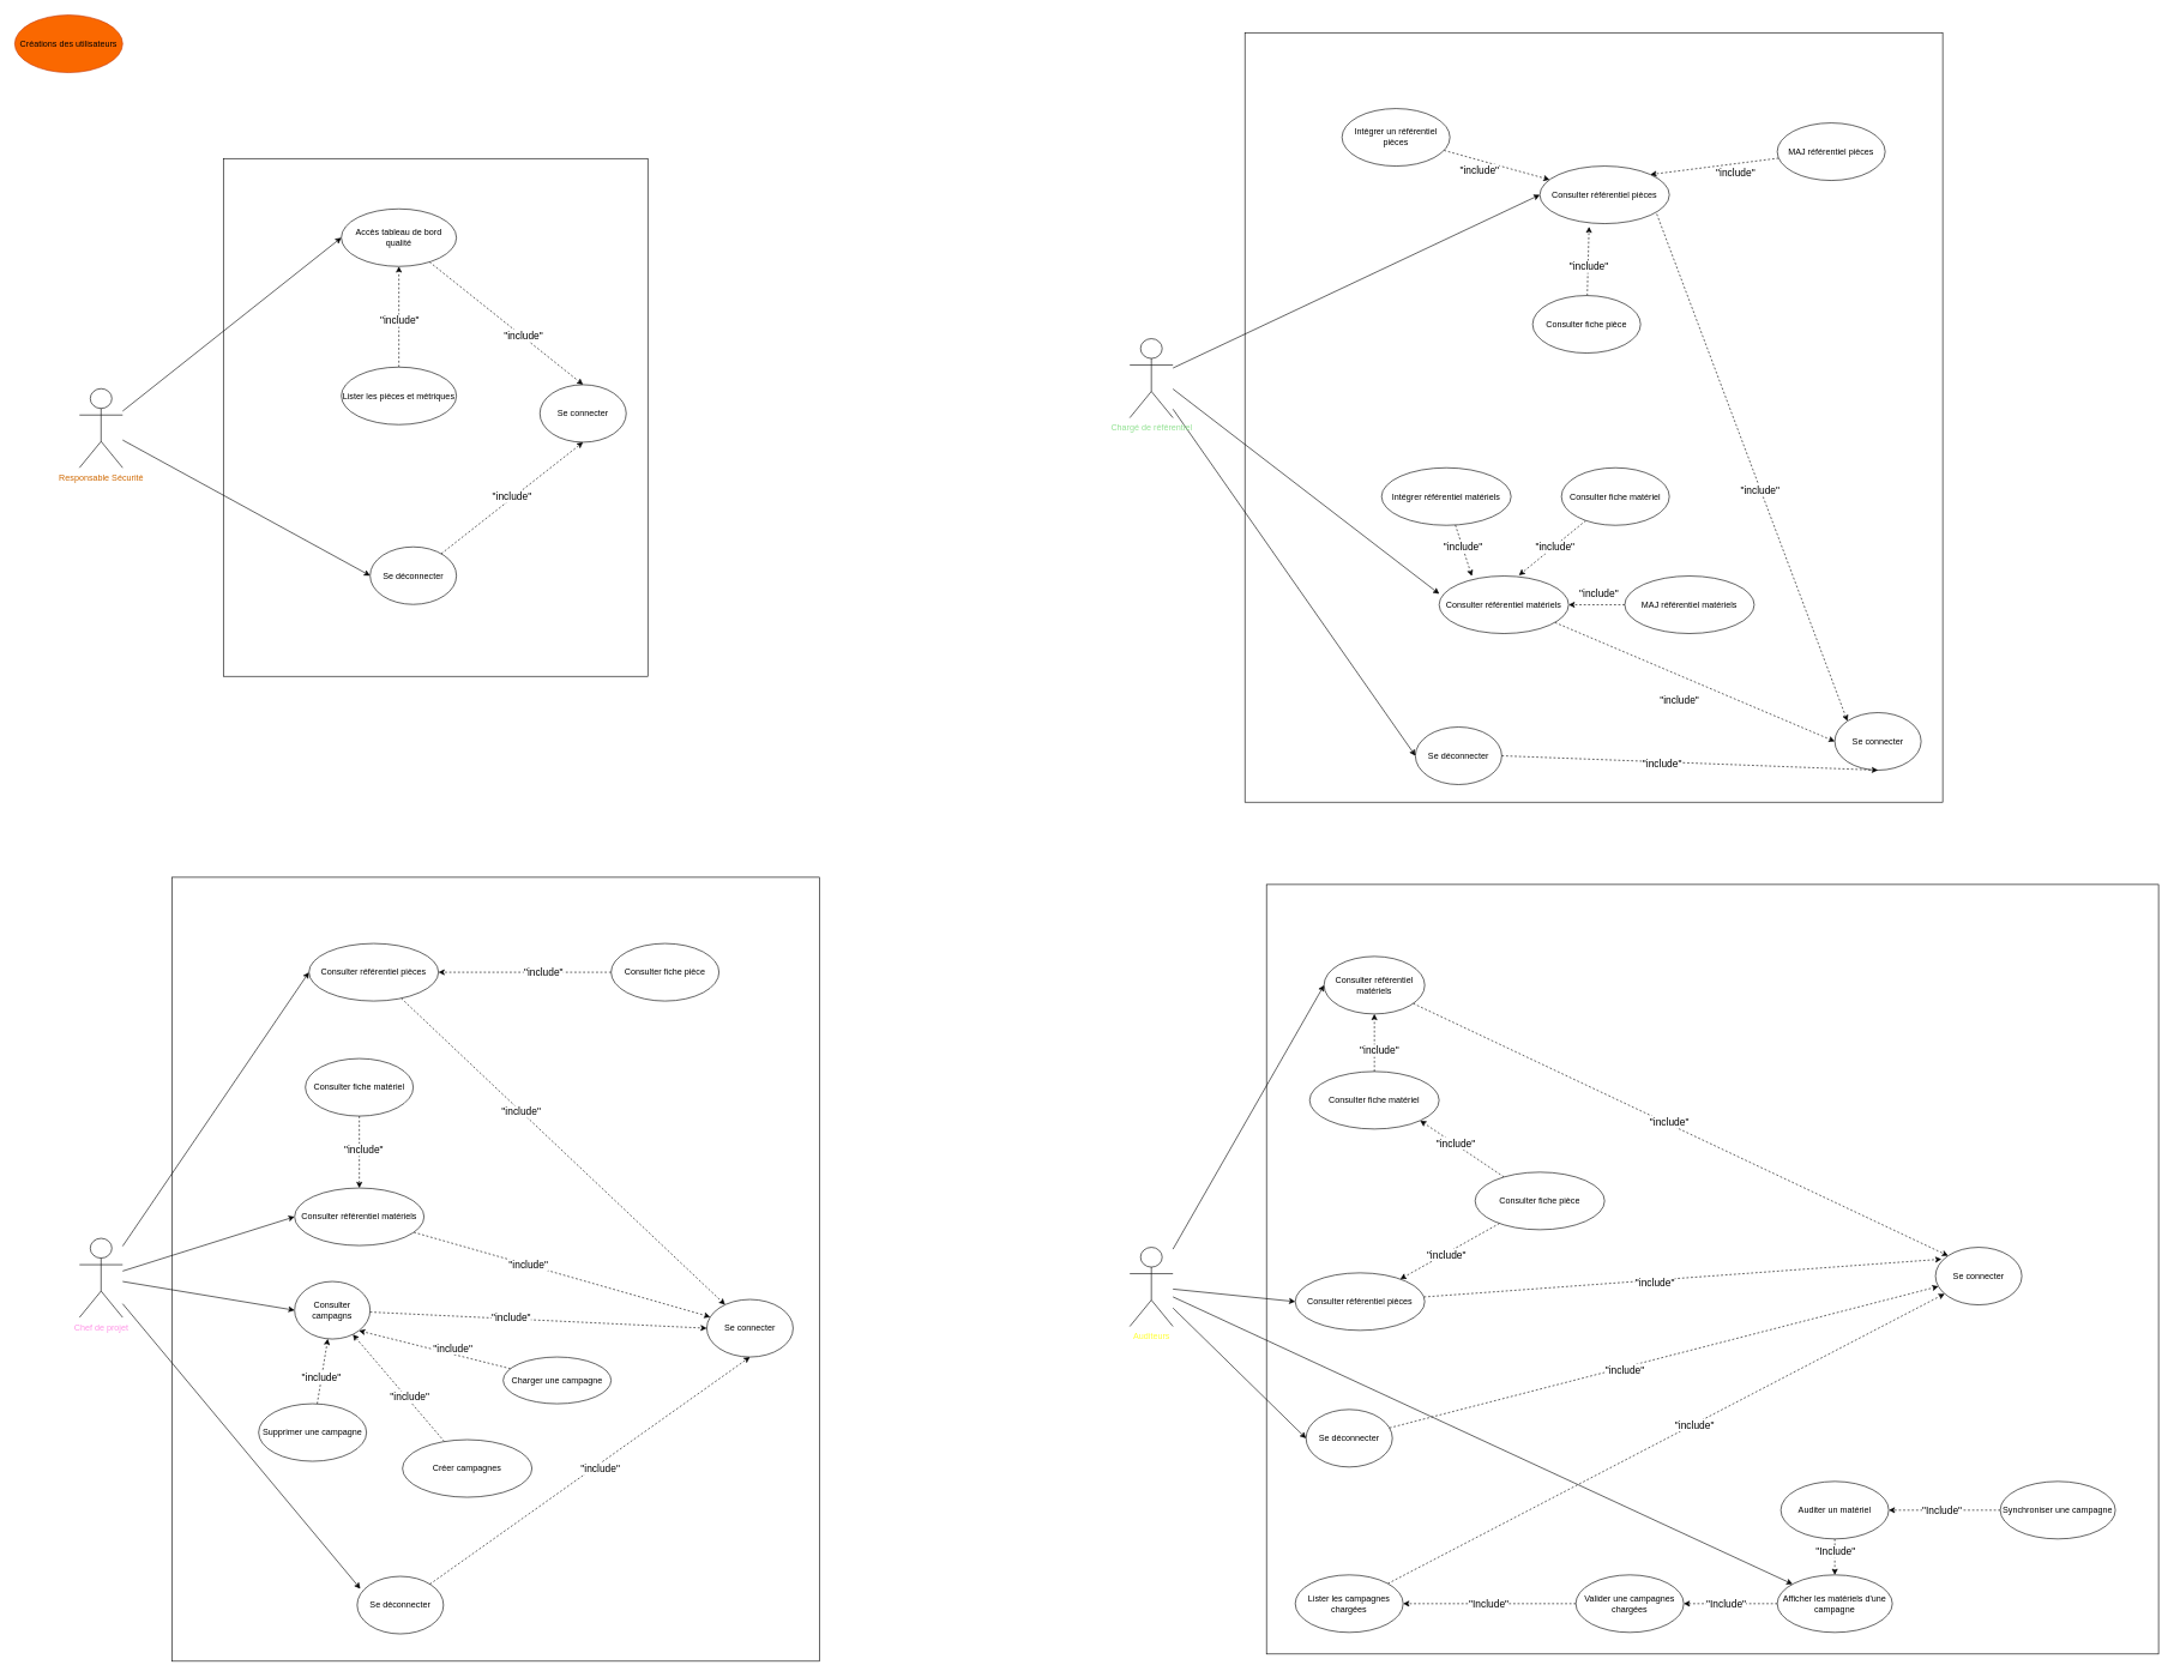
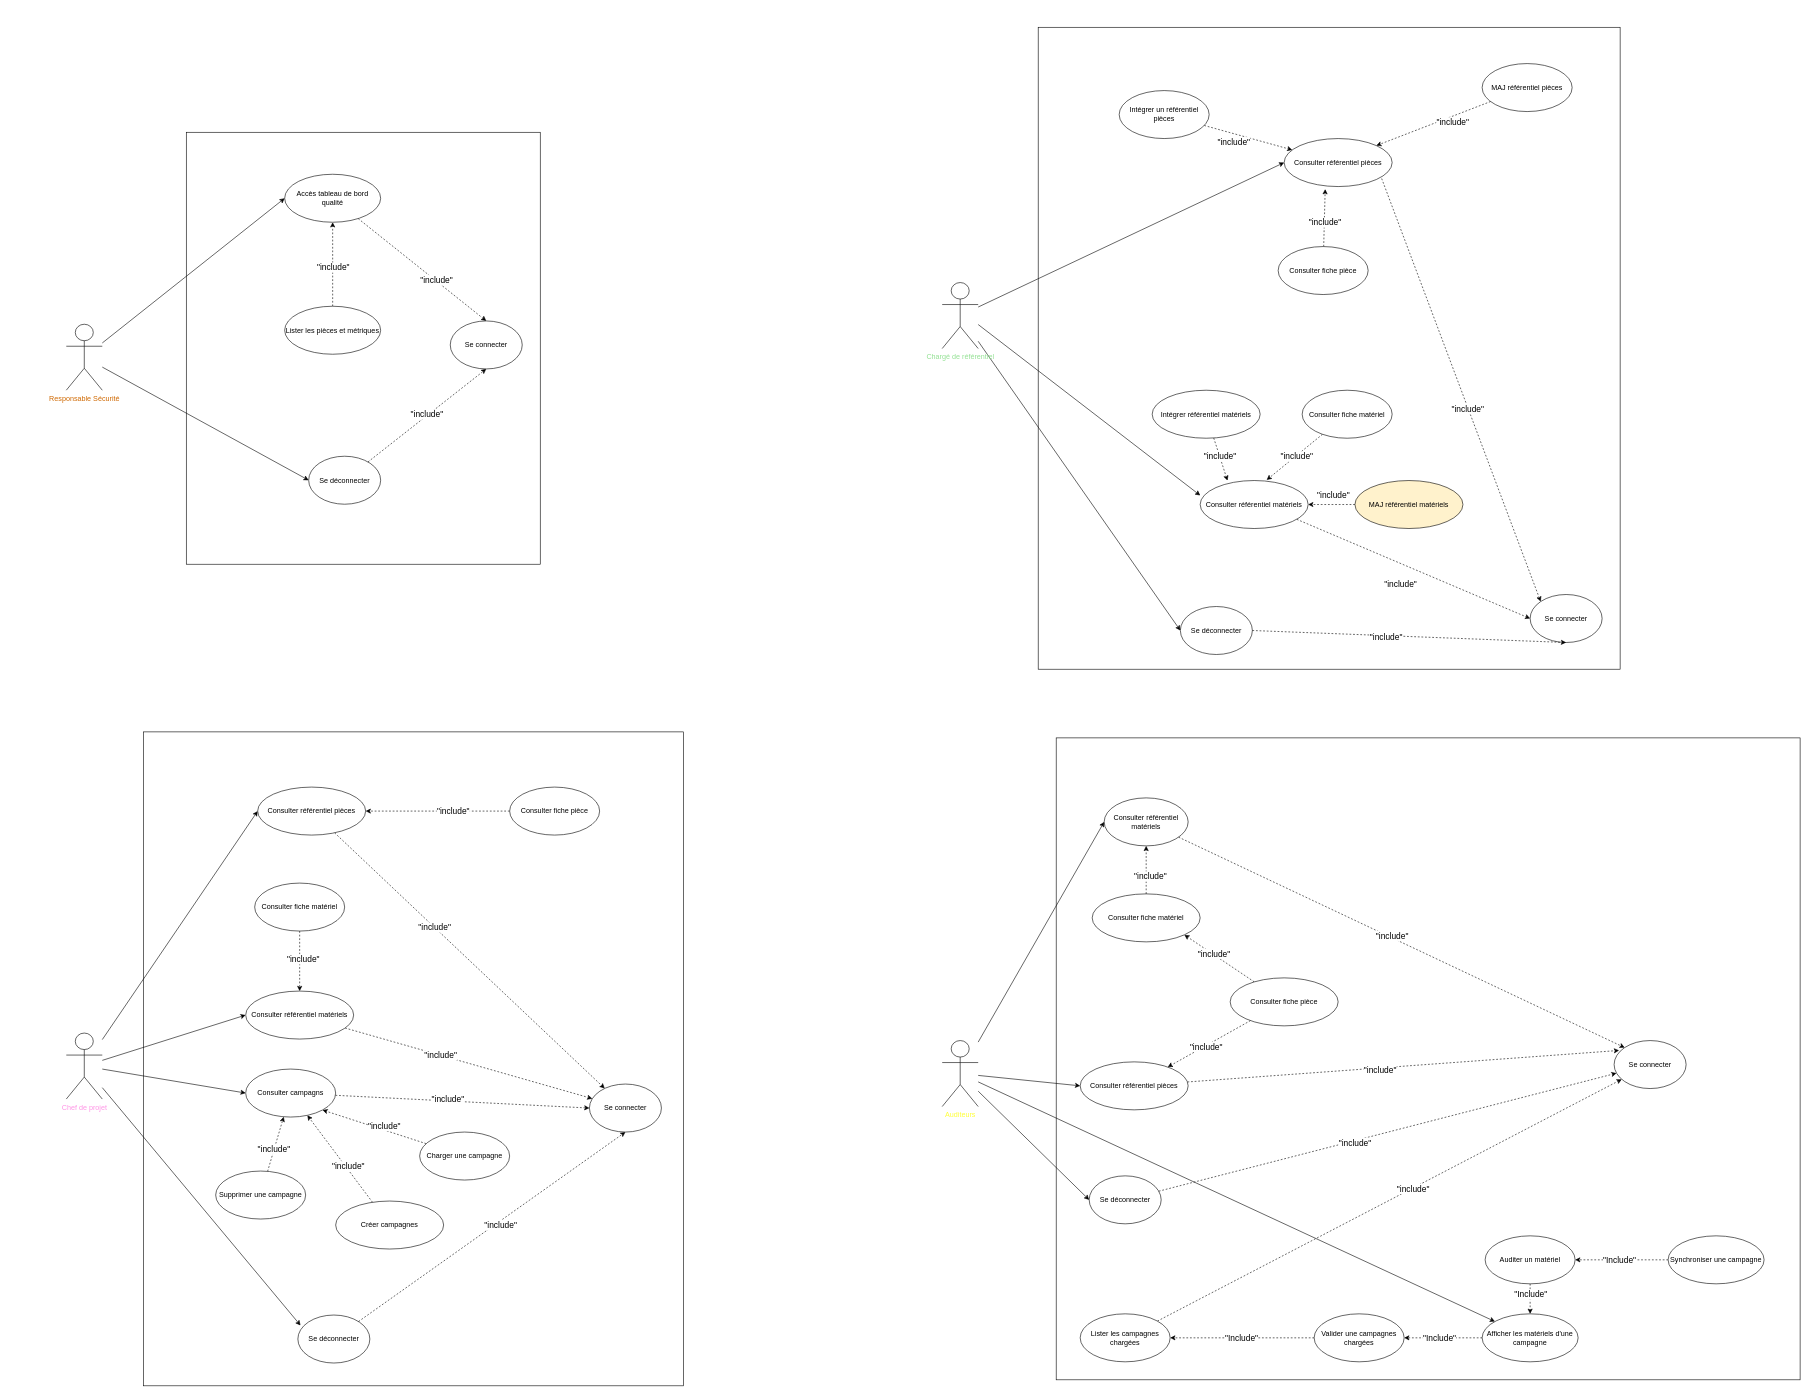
- <mxCell id="15" value="Créations des utilisateurs" style="ellipse;whiteSpace=wrap;html=1;fillColor=#fa6800;fontColor=#000000;strokeColor=#C73500;" parent="1" vertex="1"><mxGeometry x="20" y="20" width="150" height="80" as="geometry" /></mxCell>
- <mxCell id="55" value="MAJ référentiel pièces" style="ellipse;whiteSpace=wrap;html=1;" parent="1" vertex="1"><mxGeometry x="2470" y="170" width="150" height="80" as="geometry" /></mxCell>
+ <mxCell id="55" value="MAJ référentiel pièces" style="ellipse;whiteSpace=wrap;html=1;" parent="1" vertex="1"><mxGeometry x="2470" y="105" width="150" height="80" as="geometry" /></mxCell>
- <mxCell id="61" value="MAJ référentiel matériels" style="ellipse;whiteSpace=wrap;html=1;" parent="1" vertex="1"><mxGeometry x="2258" y="800" width="180" height="80" as="geometry" /></mxCell>
+ <mxCell id="61" value="MAJ référentiel matériels" style="ellipse;whiteSpace=wrap;html=1;fillColor=#fff2cc;" parent="1" vertex="1"><mxGeometry x="2258" y="800" width="180" height="80" as="geometry" /></mxCell>
- <mxCell id="124" value="Consulter campagns" style="ellipse;whiteSpace=wrap;html=1;" vertex="1" parent="1"><mxGeometry x="409" y="1781" width="105" height="80" as="geometry" /></mxCell>
+ <mxCell id="124" value="Consulter campagns" style="ellipse;whiteSpace=wrap;html=1;" vertex="1" parent="1"><mxGeometry x="409" y="1781" width="150" height="80" as="geometry" /></mxCell>
- <mxCell id="28" value="Charger une campagne" style="ellipse;whiteSpace=wrap;html=1;" parent="1" vertex="1"><mxGeometry x="699" y="1886" width="150" height="65" as="geometry" /></mxCell>
+ <mxCell id="28" value="Charger une campagne" style="ellipse;whiteSpace=wrap;html=1;" parent="1" vertex="1"><mxGeometry x="699" y="1886" width="150" height="80" as="geometry" /></mxCell>
